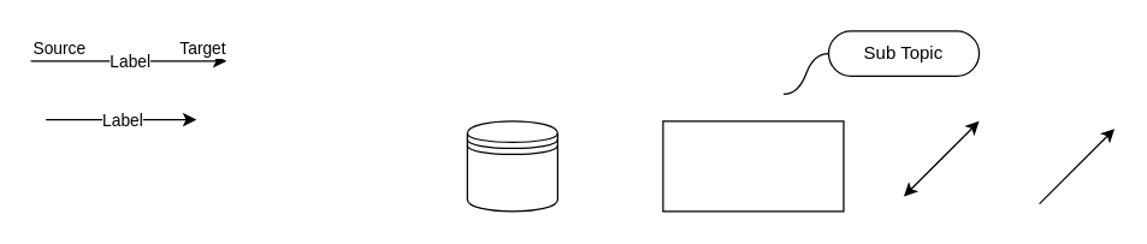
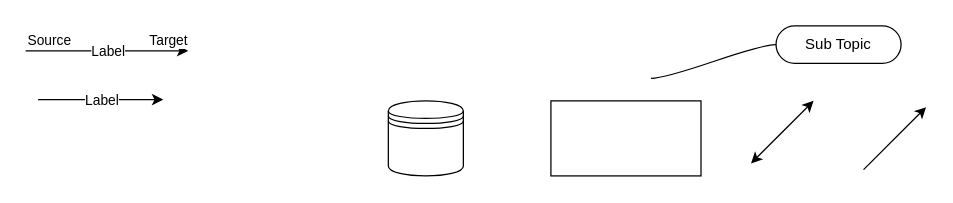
- <mxCell id="12" value="Sub Topic" style="whiteSpace=wrap;html=1;rounded=1;arcSize=50;align=center;verticalAlign=middle;strokeWidth=1;autosize=1;spacing=4;treeFolding=1;treeMoving=1;newEdgeStyle={&quot;edgeStyle&quot;:&quot;entityRelationEdgeStyle&quot;,&quot;startArrow&quot;:&quot;none&quot;,&quot;endArrow&quot;:&quot;none&quot;,&quot;segment&quot;:10,&quot;curved&quot;:1,&quot;sourcePerimeterSpacing&quot;:0,&quot;targetPerimeterSpacing&quot;:0};" parent="1" vertex="1"><mxGeometry x="550" y="20" width="100" height="30" as="geometry" /></mxCell>
+ <mxCell id="12" value="Sub Topic" style="whiteSpace=wrap;html=1;rounded=1;arcSize=50;align=center;verticalAlign=middle;strokeWidth=1;autosize=1;spacing=4;treeFolding=1;treeMoving=1;newEdgeStyle={&quot;edgeStyle&quot;:&quot;entityRelationEdgeStyle&quot;,&quot;startArrow&quot;:&quot;none&quot;,&quot;endArrow&quot;:&quot;none&quot;,&quot;segment&quot;:10,&quot;curved&quot;:1,&quot;sourcePerimeterSpacing&quot;:0,&quot;targetPerimeterSpacing&quot;:0};" parent="1" vertex="1"><mxGeometry x="620" y="20" width="100" height="30" as="geometry" /></mxCell>
